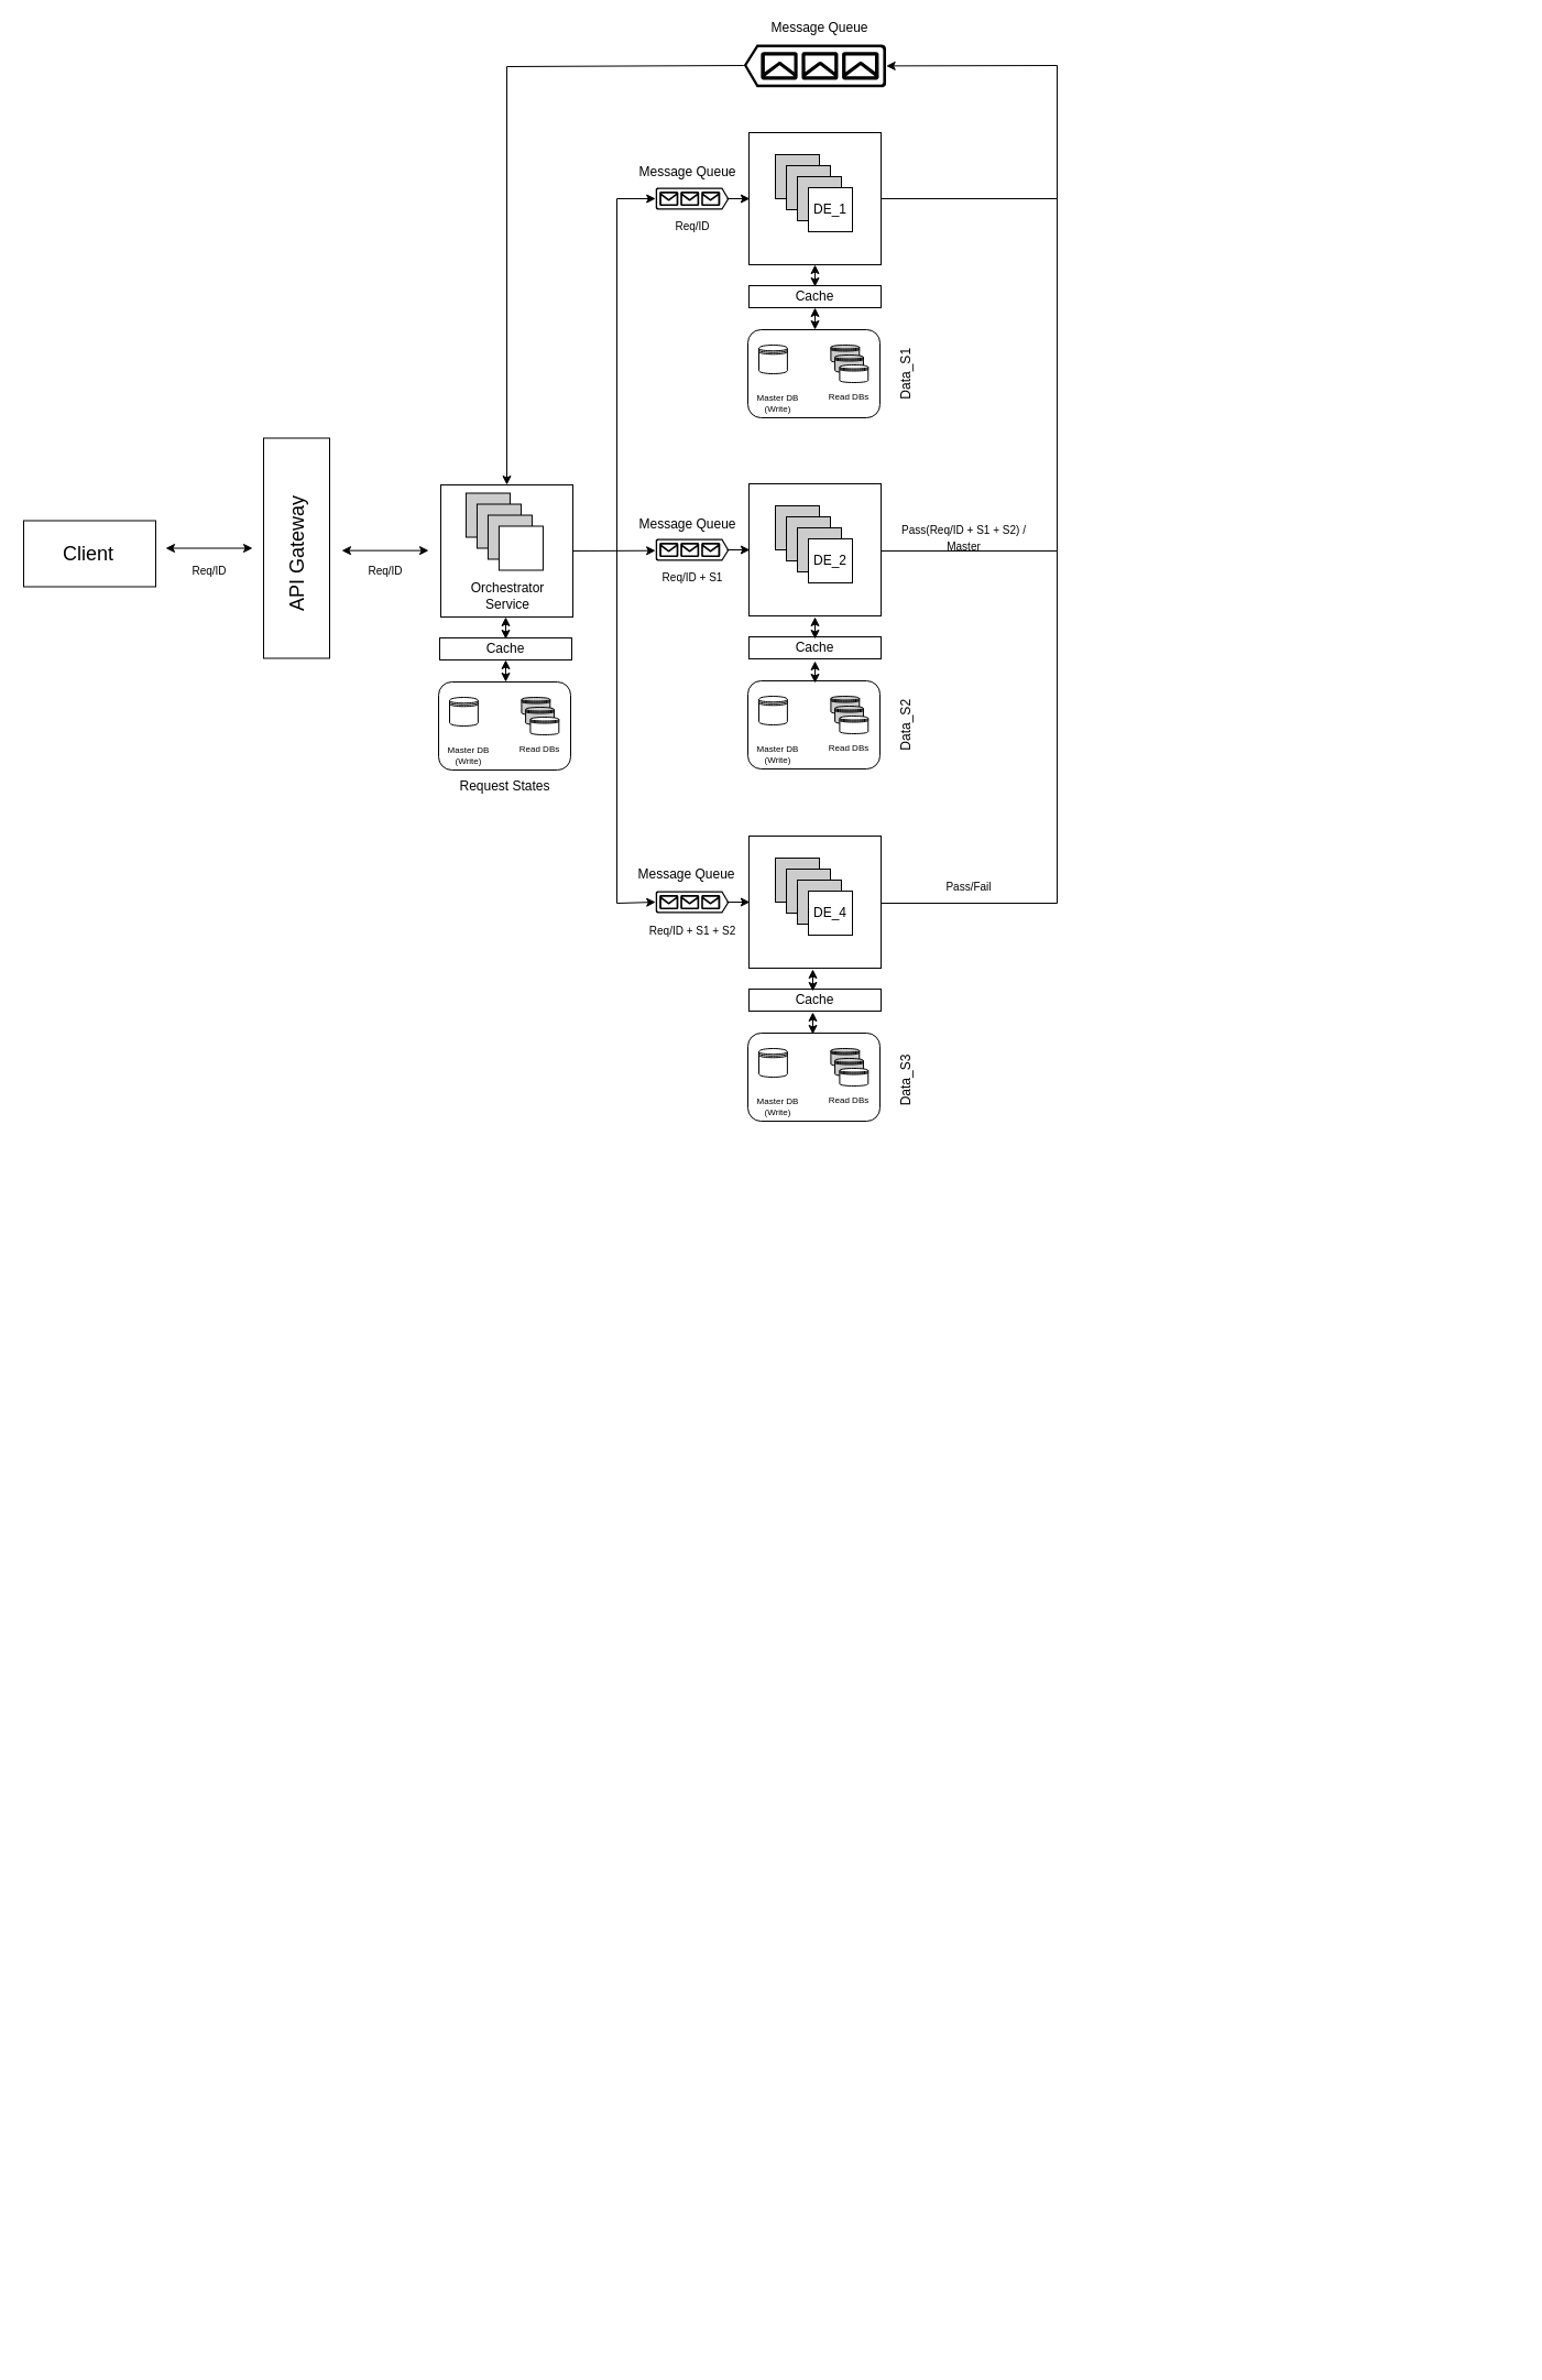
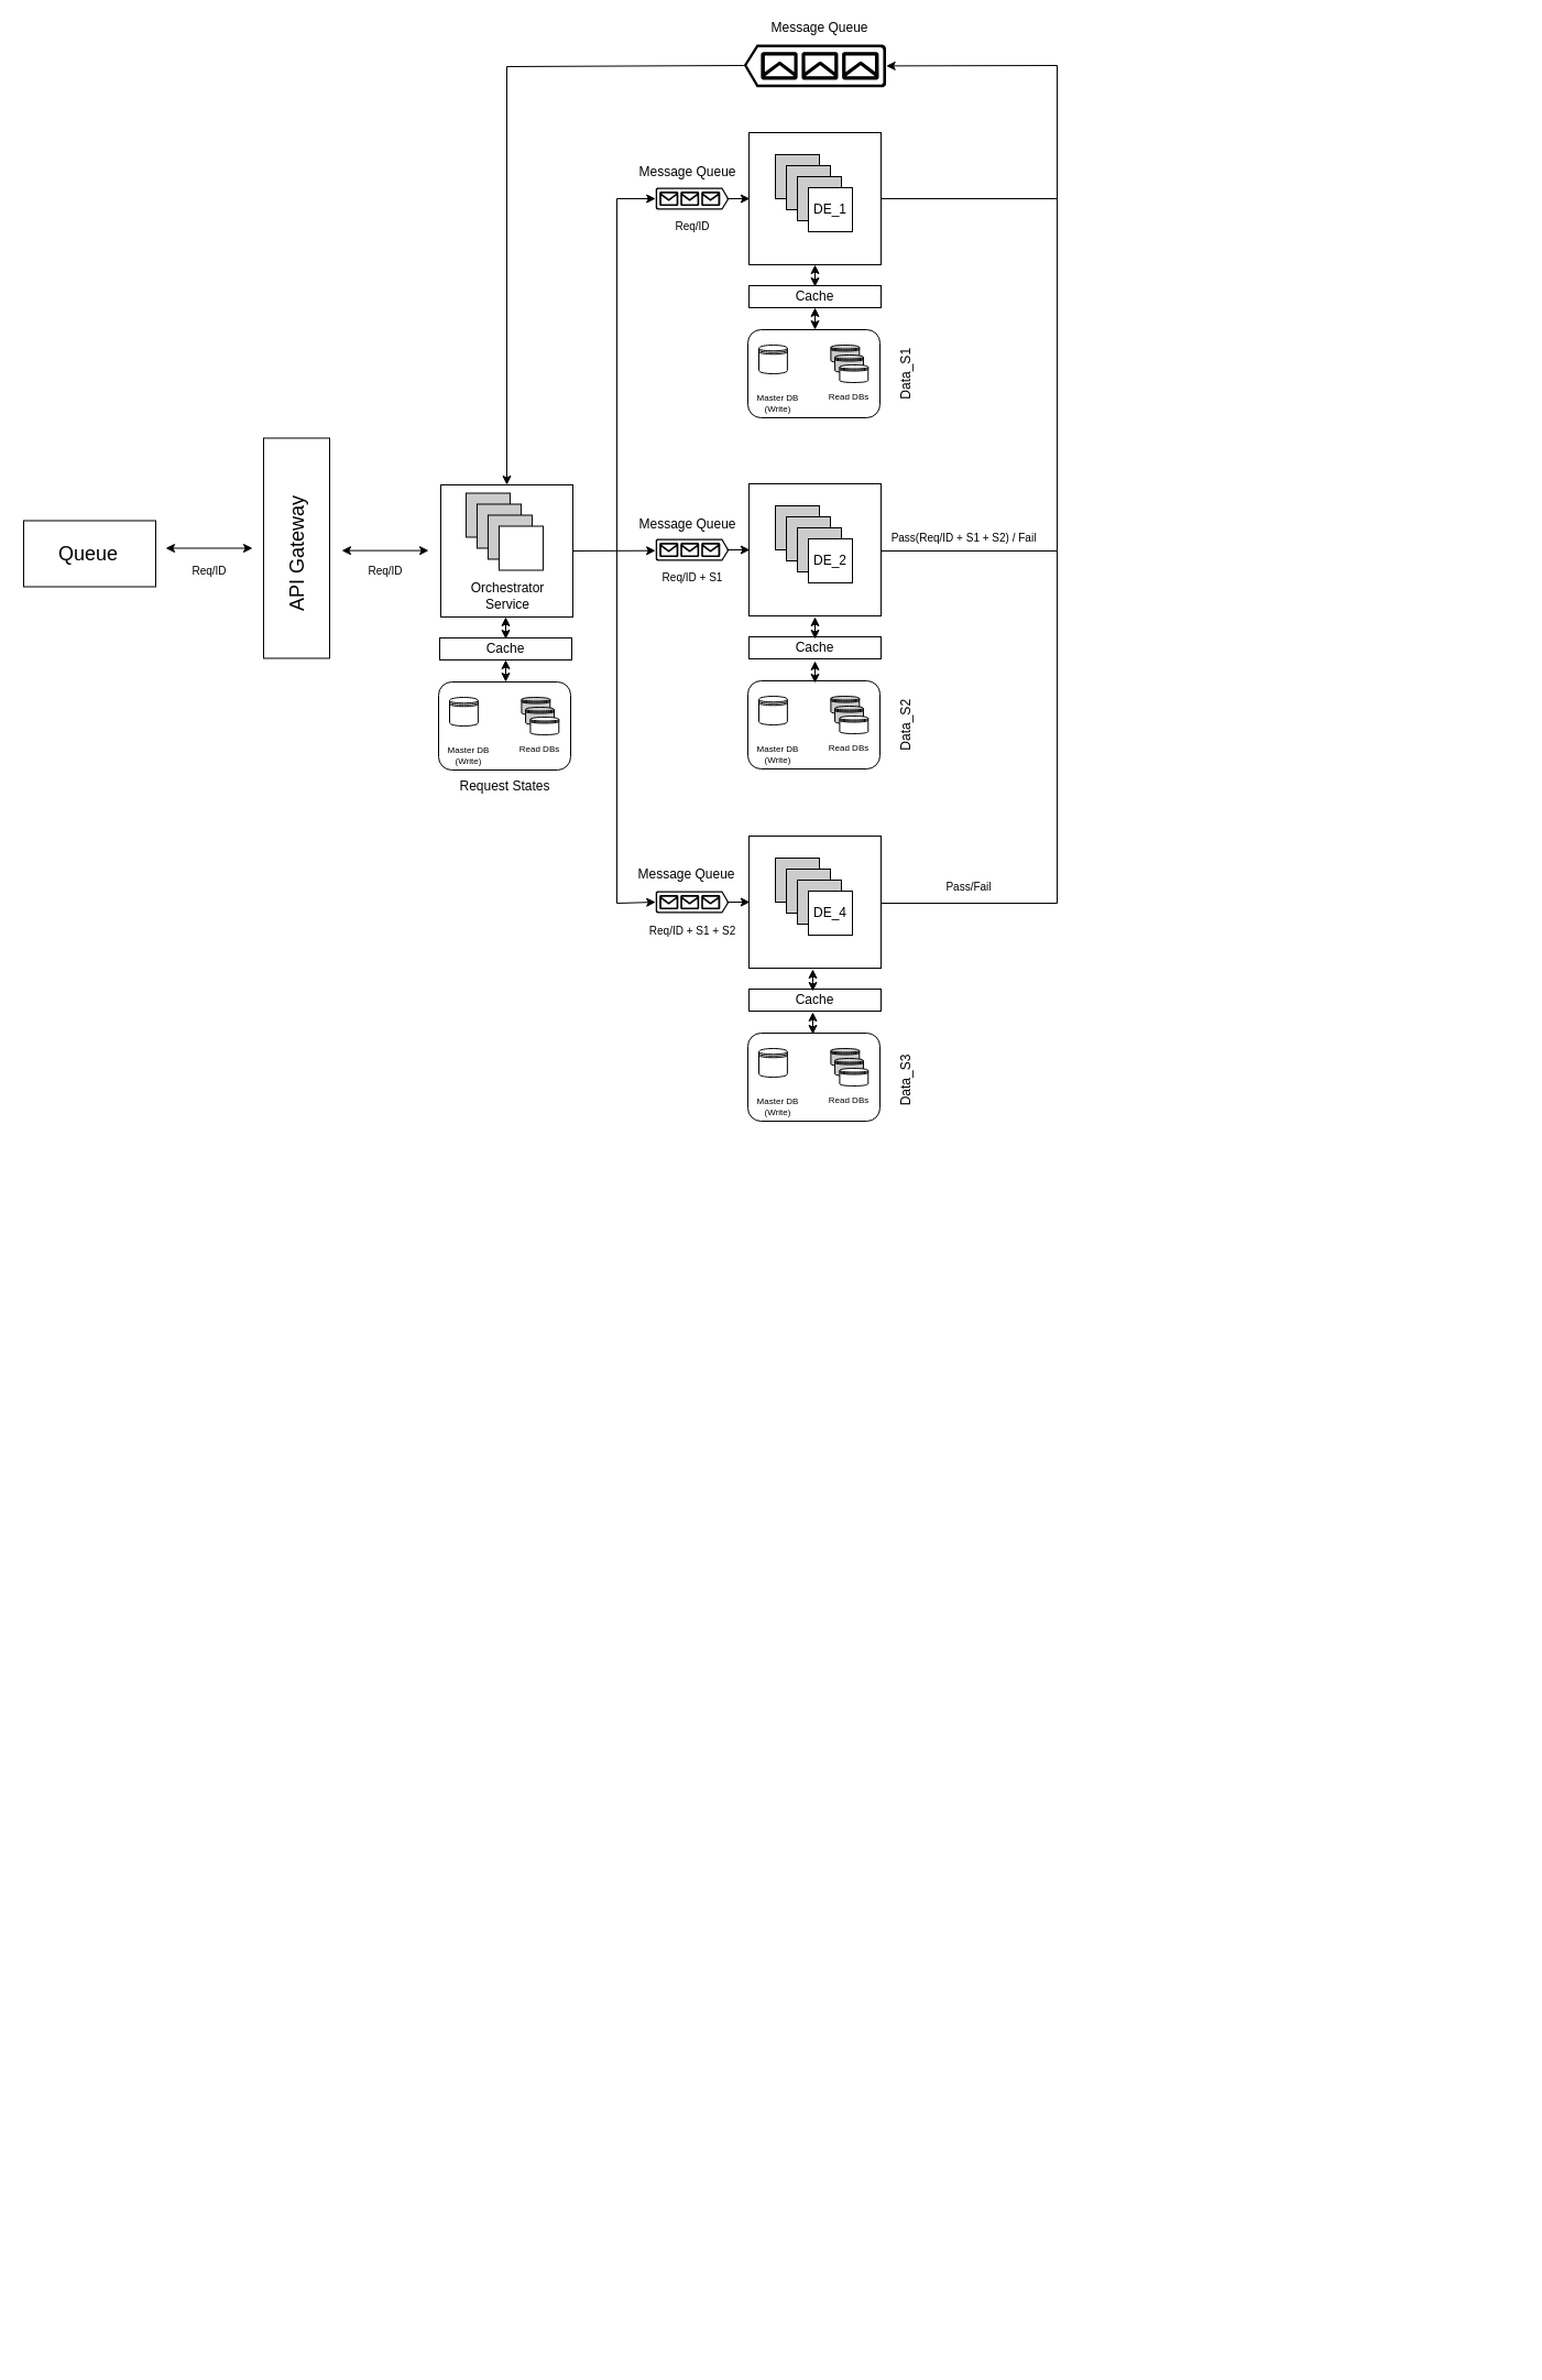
- <mxCell id="111" value="&lt;span style=&quot;font-size: 10px;&quot;&gt;Pass(Req/ID + S1 + S2) / Master&lt;/span&gt;" style="text;html=1;strokeColor=none;fillColor=none;align=center;verticalAlign=middle;whiteSpace=wrap;rounded=0;" vertex="1" parent="1"><mxGeometry x="807.5" y="472.5" width="135" height="30" as="geometry" /></mxCell>
+ <mxCell id="111" value="&lt;span style=&quot;font-size: 10px;&quot;&gt;Pass(Req/ID + S1 + S2) / Fail&lt;/span&gt;" style="text;html=1;strokeColor=none;fillColor=none;align=center;verticalAlign=middle;whiteSpace=wrap;rounded=0;" vertex="1" parent="1"><mxGeometry x="807.5" y="472.5" width="135" height="30" as="geometry" /></mxCell>
- <mxCell id="7" value="&lt;font style=&quot;font-size: 18px;&quot;&gt;Client&lt;/font&gt;" style="text;html=1;strokeColor=none;fillColor=none;align=center;verticalAlign=middle;whiteSpace=wrap;rounded=0;" vertex="1" parent="5"><mxGeometry x="30" y="15" width="60" height="30" as="geometry" /></mxCell>
+ <mxCell id="7" value="&lt;font style=&quot;font-size: 18px;&quot;&gt;Queue&lt;/font&gt;" style="text;html=1;strokeColor=none;fillColor=none;align=center;verticalAlign=middle;whiteSpace=wrap;rounded=0;" vertex="1" parent="5"><mxGeometry x="30" y="15" width="60" height="30" as="geometry" /></mxCell>
